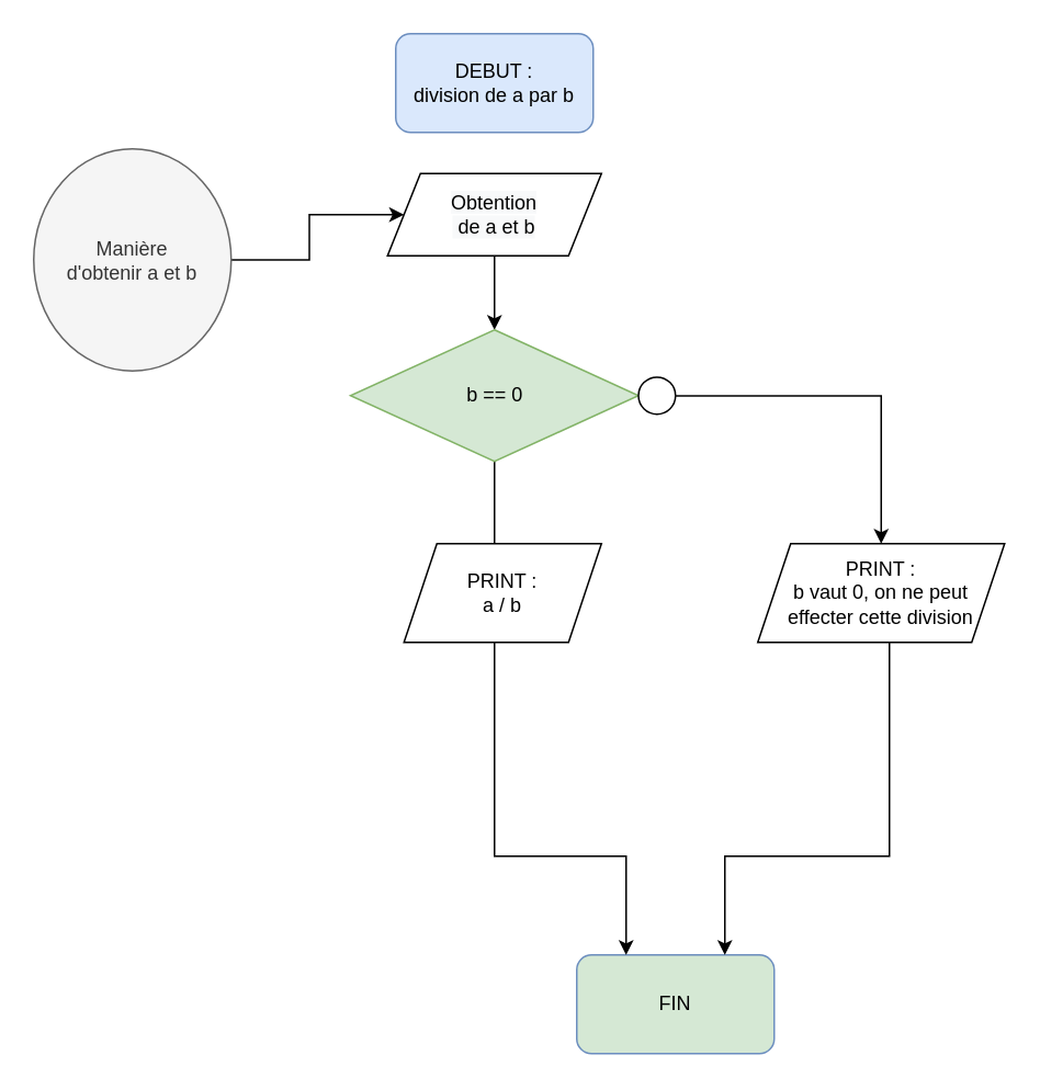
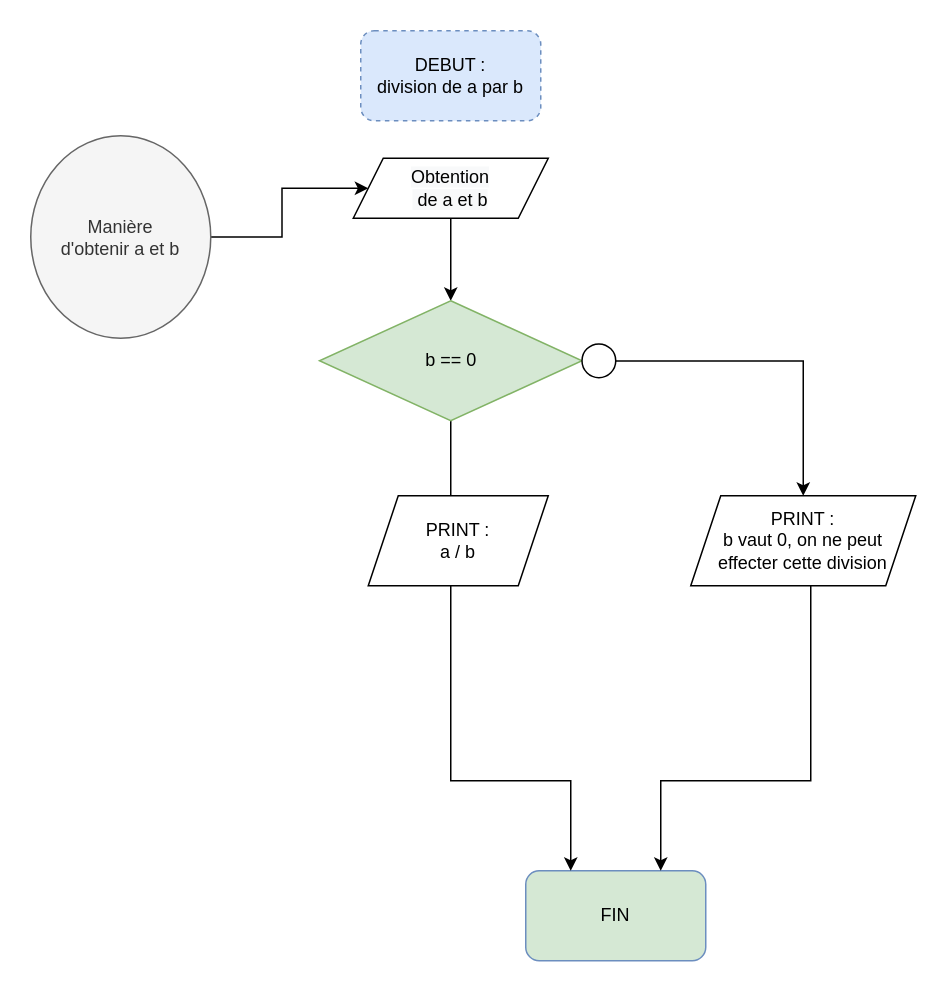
- <mxCell id="2" value="DEBUT :&lt;br&gt;division de a par b" style="rounded=1;whiteSpace=wrap;html=1;fillColor=#dae8fc;strokeColor=#6c8ebf;" parent="1" vertex="1"><mxGeometry x="240" y="20" width="120" height="60" as="geometry" /></mxCell>
+ <mxCell id="2" value="DEBUT :&lt;br&gt;division de a par b" style="rounded=1;whiteSpace=wrap;html=1;fillColor=#dae8fc;strokeColor=#6c8ebf;dashed=1;" parent="1" vertex="1"><mxGeometry x="240" y="20" width="120" height="60" as="geometry" /></mxCell>
- <mxCell id="7" value="&lt;span style=&quot;color: rgb(0 , 0 , 0) ; font-family: &amp;#34;helvetica&amp;#34; ; font-size: 12px ; font-style: normal ; font-weight: 400 ; letter-spacing: normal ; text-align: center ; text-indent: 0px ; text-transform: none ; word-spacing: 0px ; background-color: rgb(248 , 249 , 250) ; display: inline ; float: none&quot;&gt;Obtention&lt;br&gt;&amp;nbsp;de a et b&lt;/span&gt;" style="shape=parallelogram;perimeter=parallelogramPerimeter;whiteSpace=wrap;html=1;fixedSize=1;" vertex="1" parent="1"><mxGeometry x="235" y="105" width="130" height="50" as="geometry" /></mxCell>
+ <mxCell id="7" value="&lt;span style=&quot;color: rgb(0 , 0 , 0) ; font-family: &amp;#34;helvetica&amp;#34; ; font-size: 12px ; font-style: normal ; font-weight: 400 ; letter-spacing: normal ; text-align: center ; text-indent: 0px ; text-transform: none ; word-spacing: 0px ; background-color: rgb(248 , 249 , 250) ; display: inline ; float: none&quot;&gt;Obtention&lt;br&gt;&amp;nbsp;de a et b&lt;/span&gt;" style="shape=parallelogram;perimeter=parallelogramPerimeter;whiteSpace=wrap;html=1;fixedSize=1;" vertex="1" parent="1"><mxGeometry x="235" y="105" width="130" height="40" as="geometry" /></mxCell>
